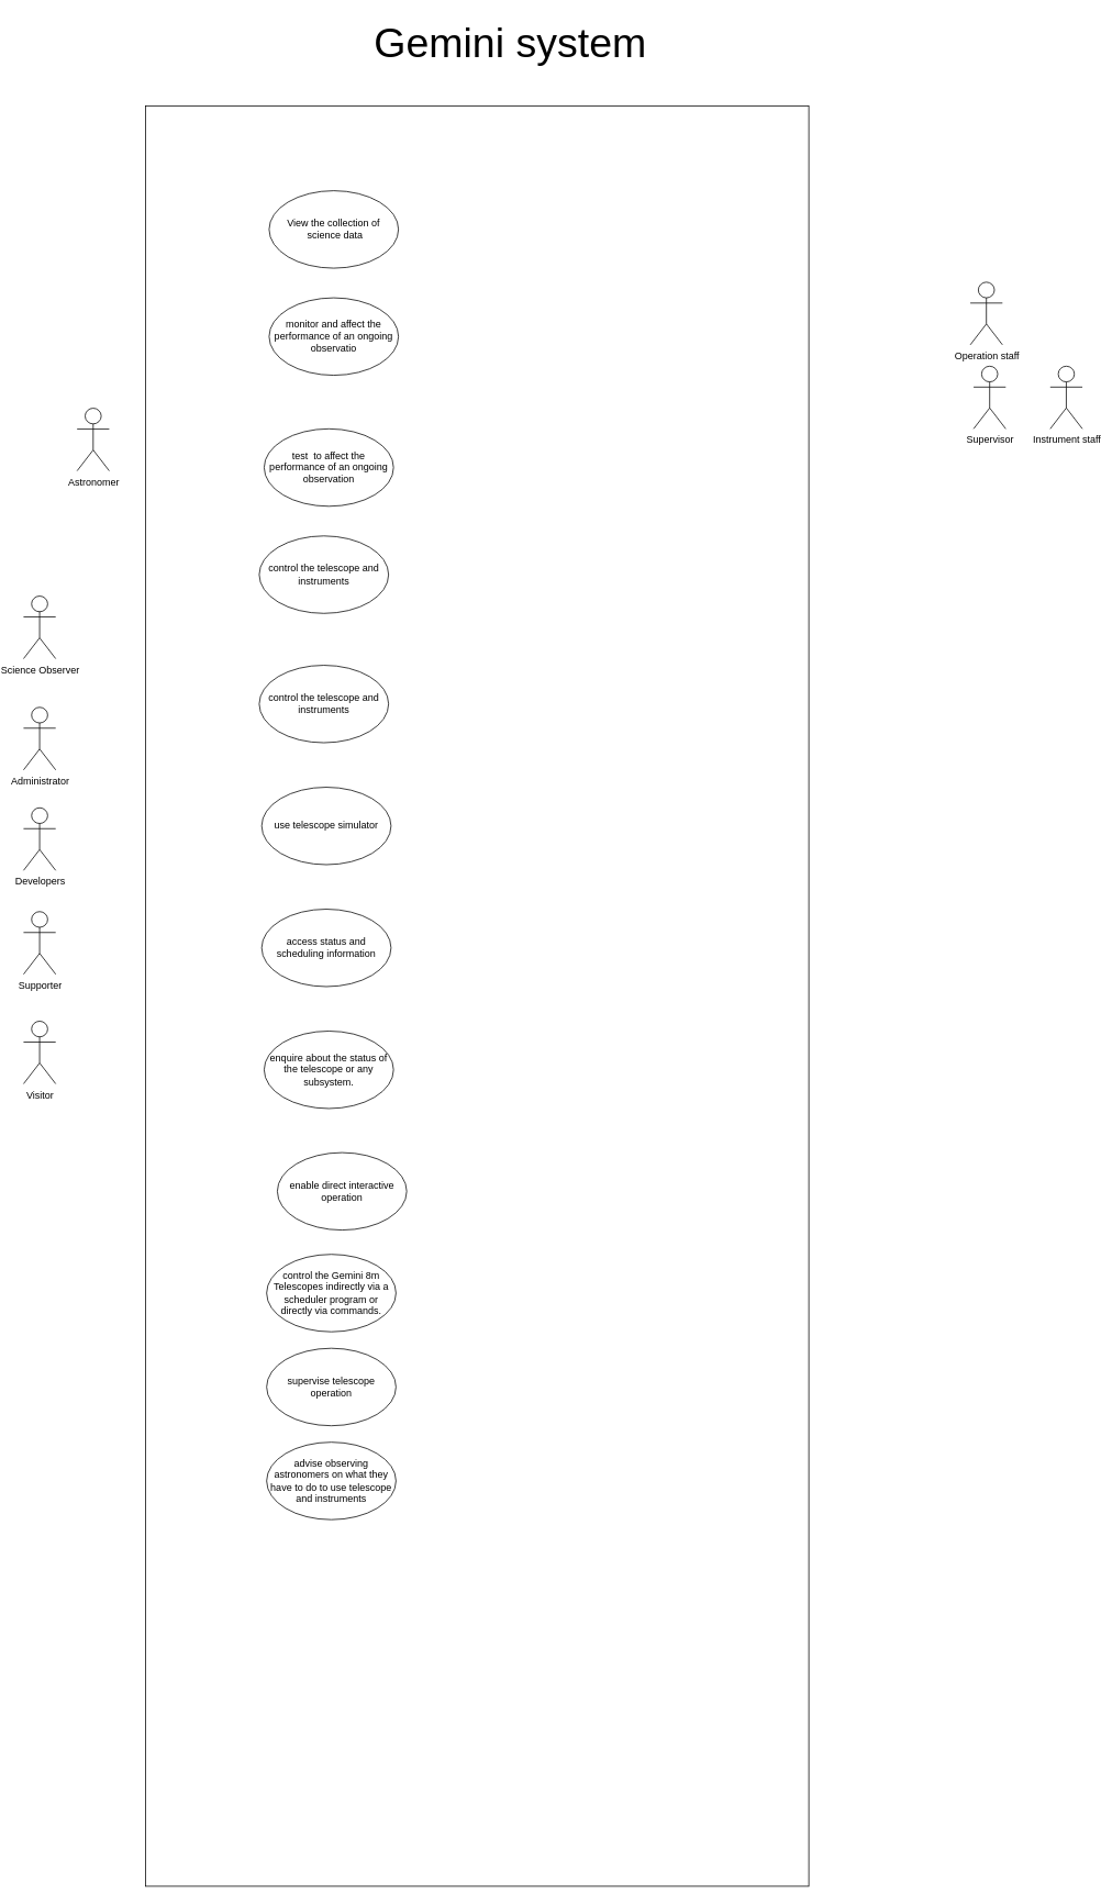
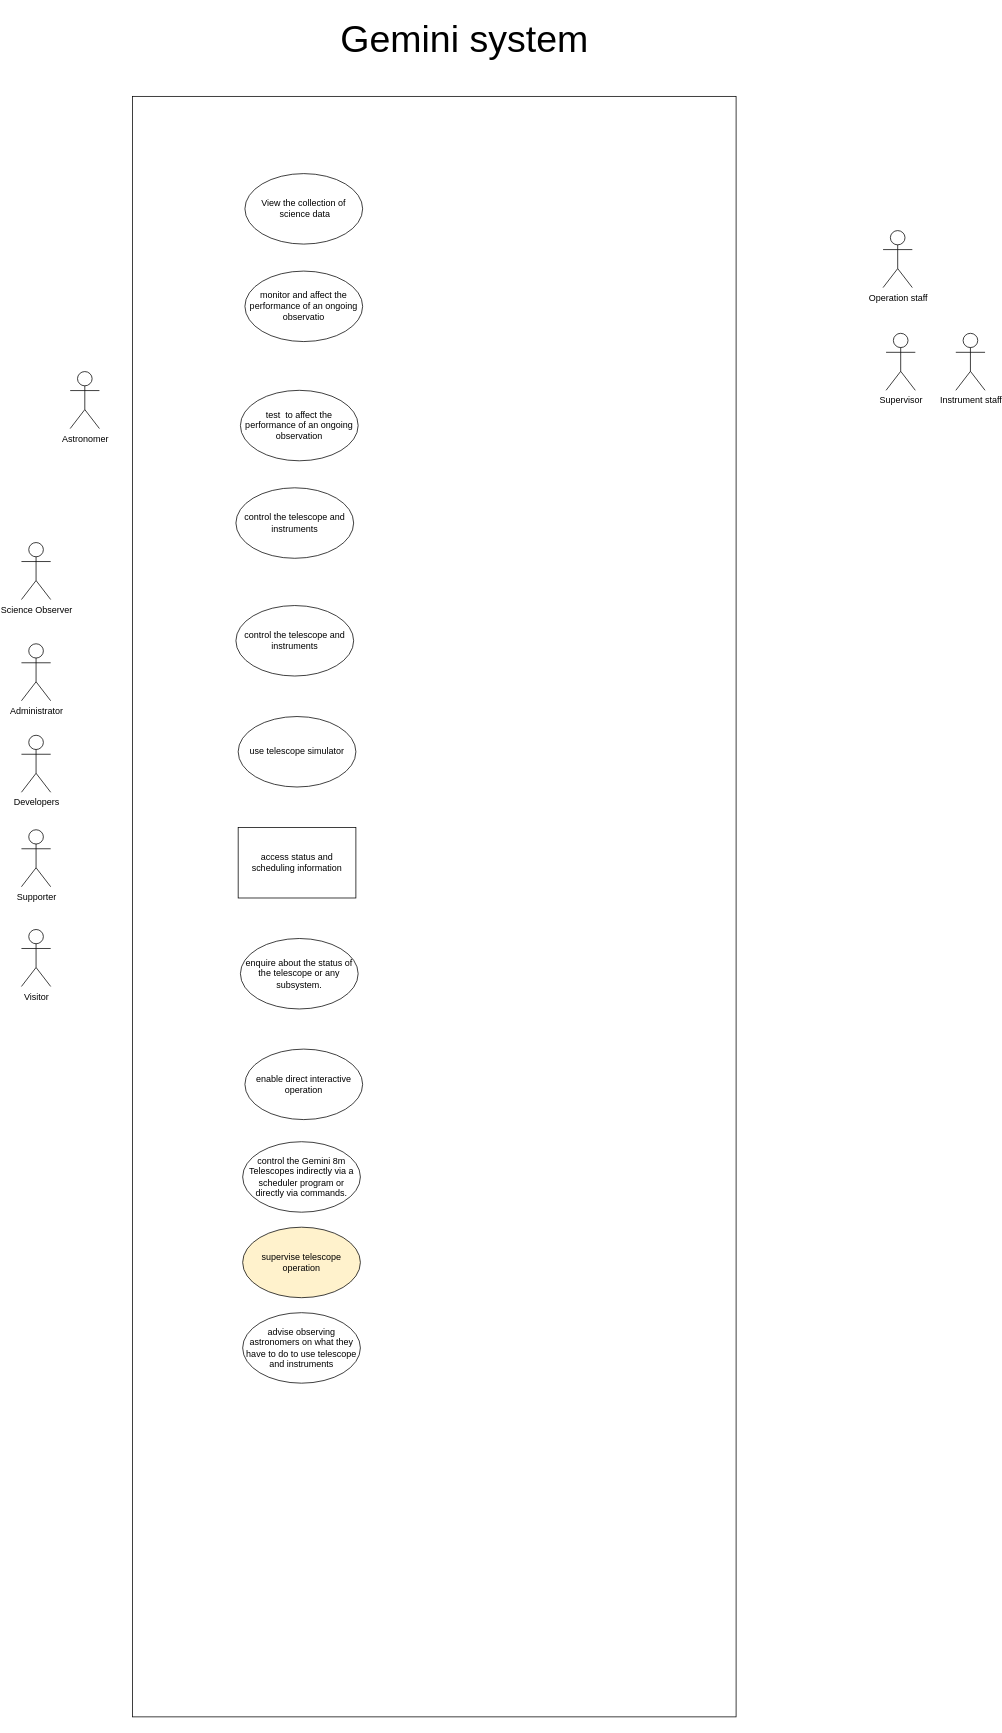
- <mxCell id="9" value="Operation staff" style="shape=umlActor;verticalLabelPosition=bottom;verticalAlign=top;html=1;outlineConnect=0;" vertex="1" parent="1"><mxGeometry x="1169" y="342" width="39" height="76" as="geometry" /></mxCell>
+ <mxCell id="9" value="Operation staff" style="shape=umlActor;verticalLabelPosition=bottom;verticalAlign=top;html=1;outlineConnect=0;" vertex="1" parent="1"><mxGeometry x="1169" y="307" width="39" height="76" as="geometry" /></mxCell>
- <mxCell id="19" value="access status and scheduling information" style="ellipse;whiteSpace=wrap;html=1;" vertex="1" parent="1"><mxGeometry x="309" y="1103" width="157" height="94" as="geometry" /></mxCell>
+ <mxCell id="19" value="access status and scheduling information" style="whiteSpace=wrap;html=1;rounded=0;" vertex="1" parent="1"><mxGeometry x="309" y="1103" width="157" height="94" as="geometry" /></mxCell>
- <mxCell id="20" value="enable direct interactive operation" style="ellipse;whiteSpace=wrap;html=1;" vertex="1" parent="1"><mxGeometry x="328" y="1398.5" width="157" height="94" as="geometry" /></mxCell>
+ <mxCell id="20" value="enable direct interactive operation" style="ellipse;whiteSpace=wrap;html=1;" vertex="1" parent="1"><mxGeometry x="318" y="1398.5" width="157" height="94" as="geometry" /></mxCell>
- <mxCell id="23" value="supervise telescope operation" style="ellipse;whiteSpace=wrap;html=1;" vertex="1" parent="1"><mxGeometry x="315" y="1636" width="157" height="94" as="geometry" /></mxCell>
+ <mxCell id="23" value="supervise telescope operation" style="ellipse;whiteSpace=wrap;html=1;fillColor=#fff2cc;" vertex="1" parent="1"><mxGeometry x="315" y="1636" width="157" height="94" as="geometry" /></mxCell>
